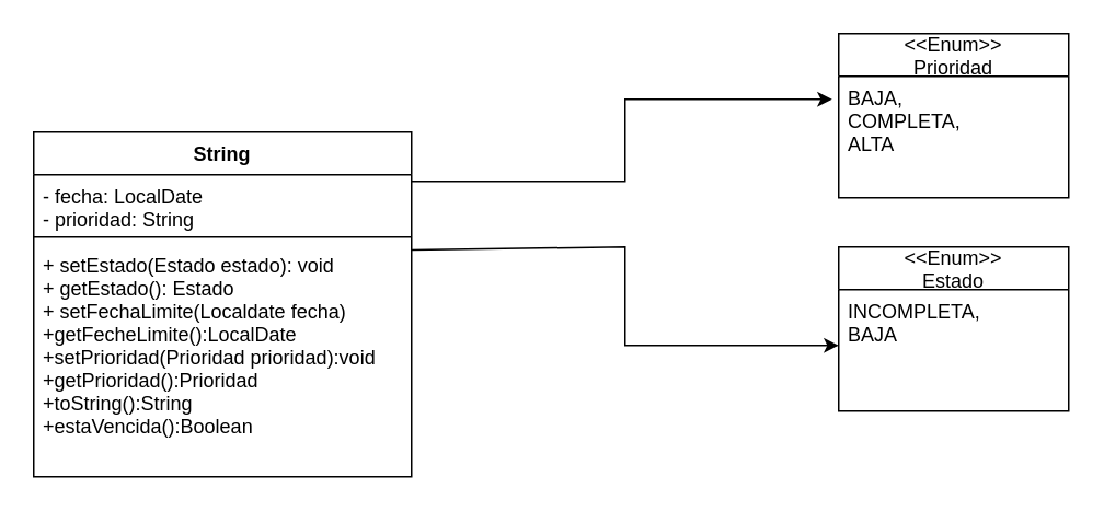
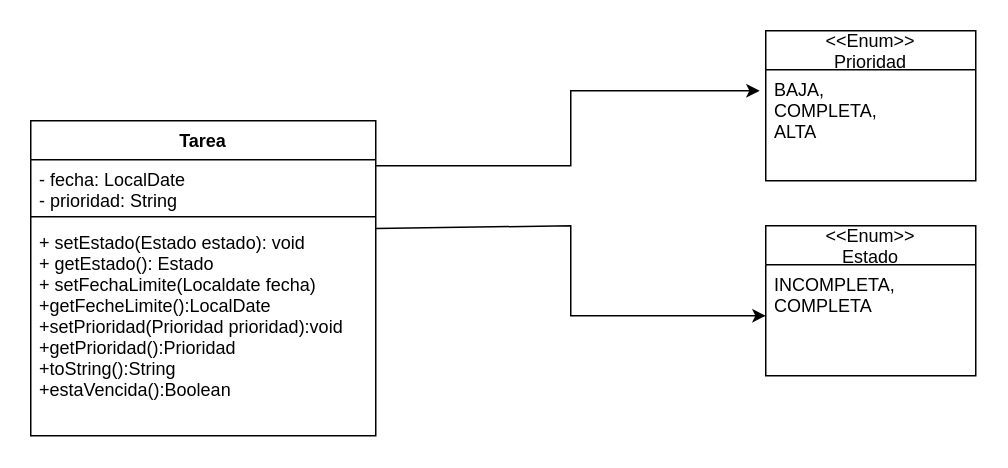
- <mxCell id="2" value="String" style="swimlane;fontStyle=1;align=center;verticalAlign=top;childLayout=stackLayout;horizontal=1;startSize=26;horizontalStack=0;resizeParent=1;resizeParentMax=0;resizeLast=0;collapsible=1;marginBottom=0;" vertex="1" parent="1"><mxGeometry x="20" y="80" width="230" height="210" as="geometry" /></mxCell>
+ <mxCell id="2" value="Tarea" style="swimlane;fontStyle=1;align=center;verticalAlign=top;childLayout=stackLayout;horizontal=1;startSize=26;horizontalStack=0;resizeParent=1;resizeParentMax=0;resizeLast=0;collapsible=1;marginBottom=0;" vertex="1" parent="1"><mxGeometry x="20" y="80" width="230" height="210" as="geometry" /></mxCell>
- <mxCell id="9" value="INCOMPLETA,&#10;BAJA" style="text;strokeColor=none;fillColor=none;align=left;verticalAlign=top;spacingLeft=4;spacingRight=4;overflow=hidden;rotatable=0;points=[[0,0.5],[1,0.5]];portConstraint=eastwest;" vertex="1" parent="8"><mxGeometry y="26" width="140" height="74" as="geometry" /></mxCell>
+ <mxCell id="9" value="INCOMPLETA,&#10;COMPLETA" style="text;strokeColor=none;fillColor=none;align=left;verticalAlign=top;spacingLeft=4;spacingRight=4;overflow=hidden;rotatable=0;points=[[0,0.5],[1,0.5]];portConstraint=eastwest;" vertex="1" parent="8"><mxGeometry y="26" width="140" height="74" as="geometry" /></mxCell>
